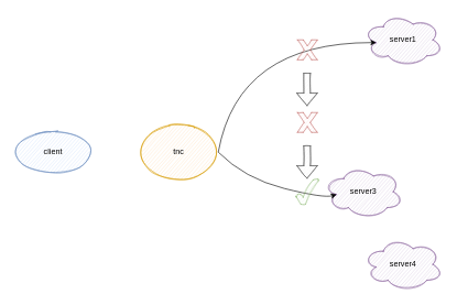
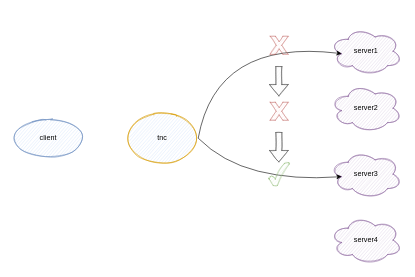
- <mxCell id="5" value="server1" style="ellipse;shape=cloud;whiteSpace=wrap;html=1;rounded=0;shadow=0;glass=0;sketch=1;fillColor=#e1d5e7;strokeColor=#9673a6;" vertex="1" parent="1"><mxGeometry x="550" y="20" width="120" height="80" as="geometry" /></mxCell>
+ <mxCell id="5" value="server1" style="ellipse;shape=cloud;whiteSpace=wrap;html=1;rounded=0;shadow=0;glass=0;sketch=1;fillColor=#e1d5e7;strokeColor=#9673a6;" vertex="1" parent="1"><mxGeometry x="550" y="45" width="120" height="80" as="geometry" /></mxCell>
+ <mxCell id="4" value="server2" style="ellipse;shape=cloud;whiteSpace=wrap;html=1;rounded=0;shadow=0;glass=0;sketch=1;fillColor=#e1d5e7;strokeColor=#9673a6;" parent="1" vertex="1"><mxGeometry x="550" y="140" width="120" height="80" as="geometry" /></mxCell>
- <mxCell id="3" value="tnc" style="ellipse;whiteSpace=wrap;html=1;rounded=0;shadow=0;glass=0;sketch=1;fillColor=#ffe6cc;strokeColor=#d79b00;" parent="1" vertex="1"><mxGeometry x="210" y="190" width="120" height="80" as="geometry" /></mxCell>
+ <mxCell id="3" value="tnc" style="ellipse;whiteSpace=wrap;html=1;rounded=0;shadow=0;glass=0;sketch=1;fillColor=#dae8fc;strokeColor=#d79b00;" parent="1" vertex="1"><mxGeometry x="210" y="190" width="120" height="80" as="geometry" /></mxCell>
- <mxCell id="6" value="server3" style="ellipse;shape=cloud;whiteSpace=wrap;html=1;rounded=0;shadow=0;glass=0;sketch=1;fillColor=#e1d5e7;strokeColor=#9673a6;" vertex="1" parent="1"><mxGeometry x="490" y="250" width="120" height="80" as="geometry" /></mxCell>
+ <mxCell id="6" value="server3" style="ellipse;shape=cloud;whiteSpace=wrap;html=1;rounded=0;shadow=0;glass=0;sketch=1;fillColor=#e1d5e7;strokeColor=#9673a6;" vertex="1" parent="1"><mxGeometry x="550" y="250" width="120" height="80" as="geometry" /></mxCell>
